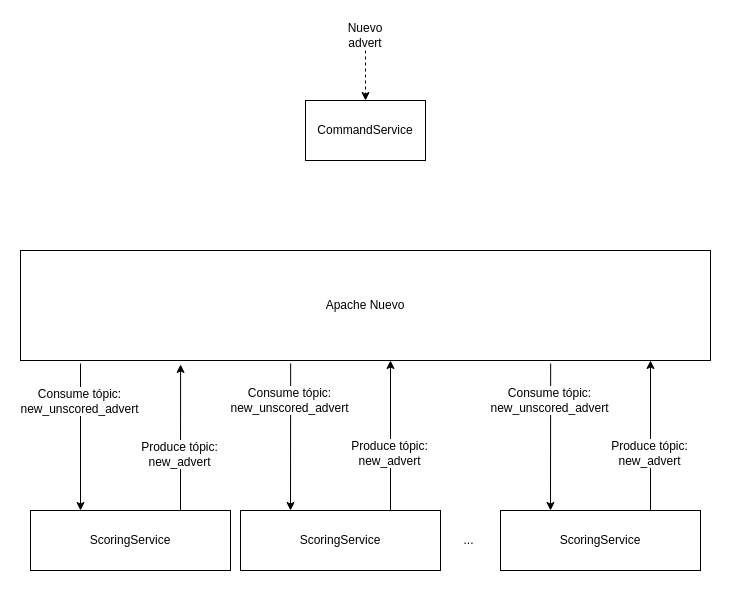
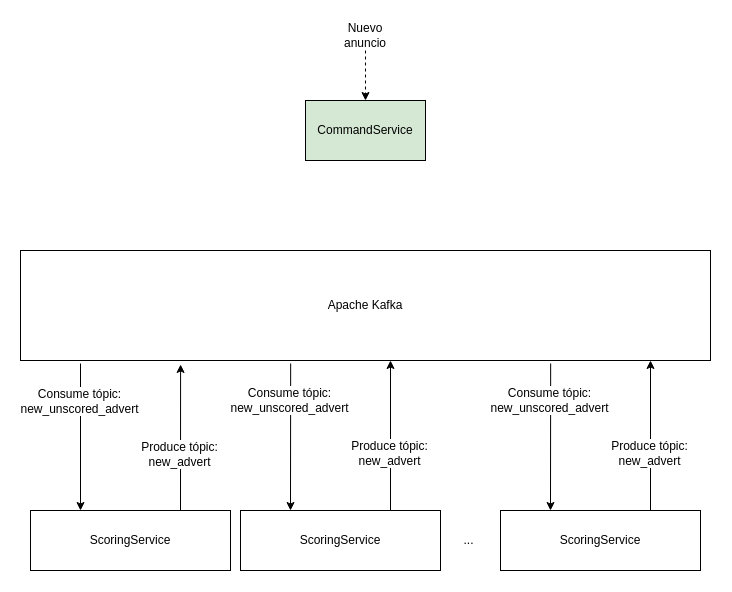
- <mxCell id="4" value="Nuevo advert" style="text;html=1;strokeColor=none;fillColor=none;align=center;verticalAlign=middle;whiteSpace=wrap;rounded=0;" parent="1" vertex="1"><mxGeometry x="335" y="20" width="60" height="30" as="geometry" /></mxCell>
+ <mxCell id="4" value="Nuevo anuncio" style="text;html=1;strokeColor=none;fillColor=none;align=center;verticalAlign=middle;whiteSpace=wrap;rounded=0;" parent="1" vertex="1"><mxGeometry x="335" y="20" width="60" height="30" as="geometry" /></mxCell>
- <mxCell id="2" value="CommandService" style="rounded=0;whiteSpace=wrap;html=1;" parent="1" vertex="1"><mxGeometry x="305" y="100" width="120" height="60" as="geometry" /></mxCell>
+ <mxCell id="2" value="CommandService" style="rounded=0;whiteSpace=wrap;html=1;fillColor=#d5e8d4;" parent="1" vertex="1"><mxGeometry x="305" y="100" width="120" height="60" as="geometry" /></mxCell>
- <mxCell id="6" value="Apache Nuevo" style="rounded=0;whiteSpace=wrap;html=1;" vertex="1" parent="1"><mxGeometry x="20" y="250" width="690" height="110" as="geometry" /></mxCell>
+ <mxCell id="6" value="Apache Kafka" style="rounded=0;whiteSpace=wrap;html=1;" vertex="1" parent="1"><mxGeometry x="20" y="250" width="690" height="110" as="geometry" /></mxCell>
